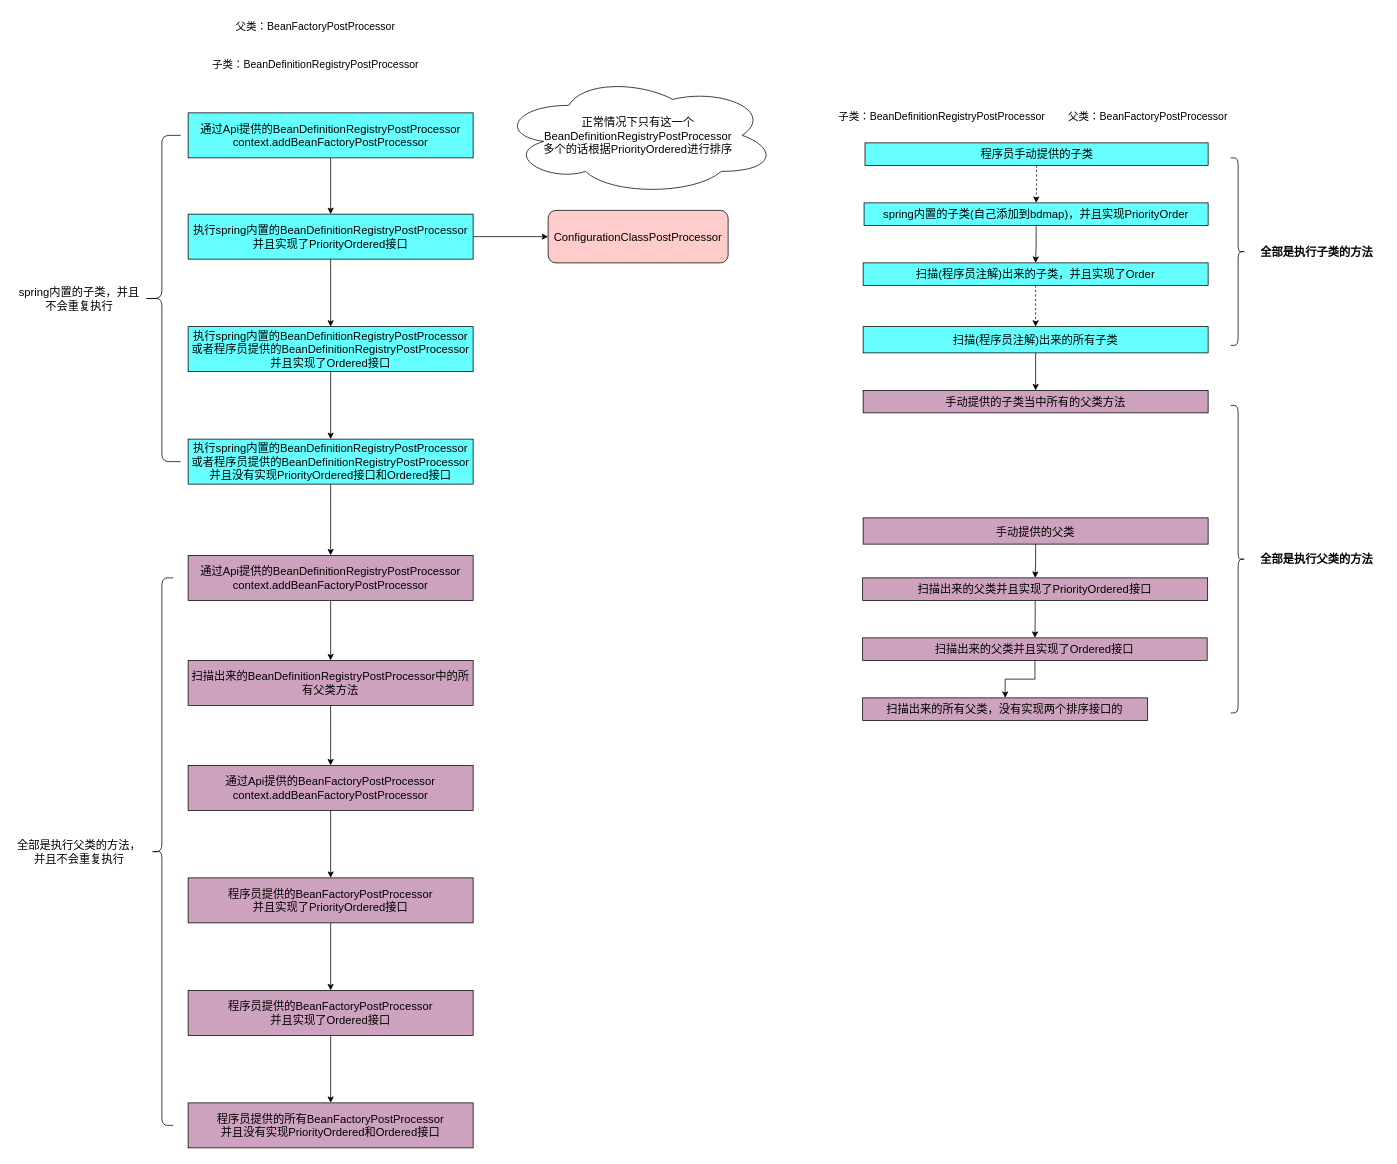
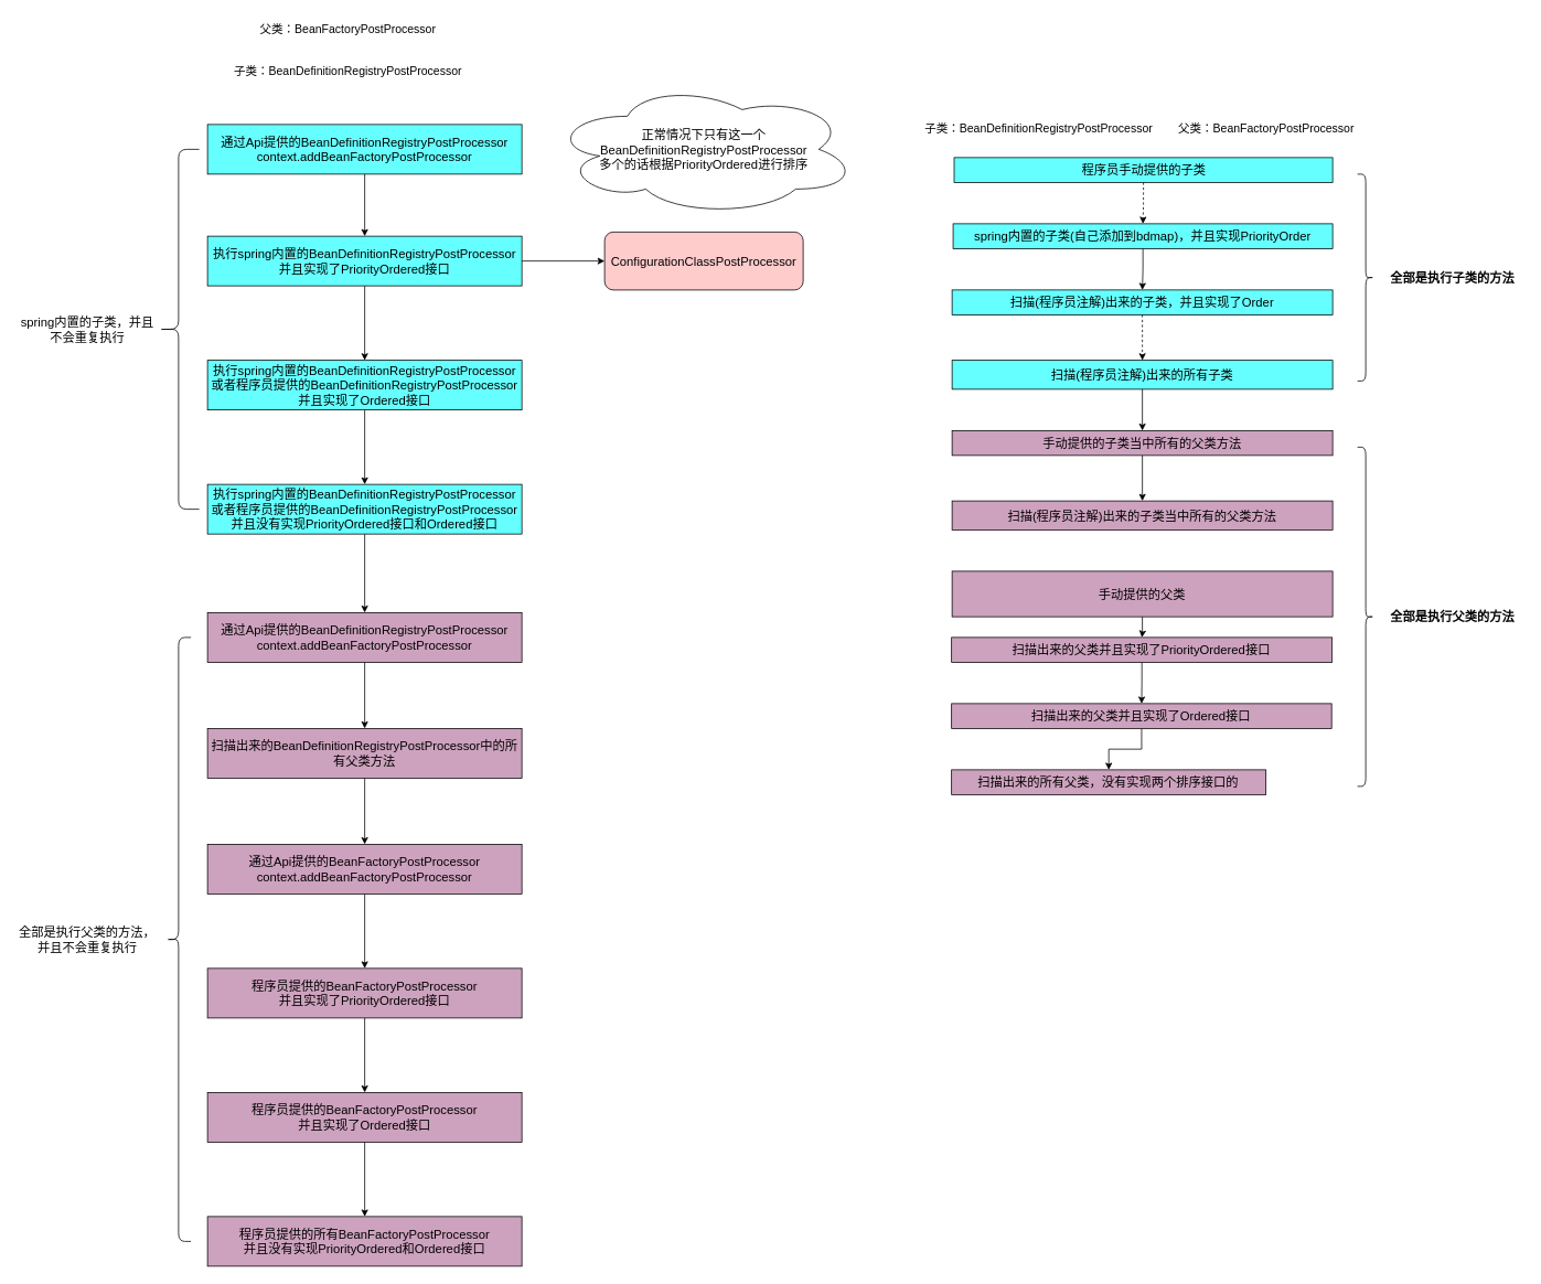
+ <mxCell id="40" value="" style="edgeStyle=orthogonalEdgeStyle;rounded=0;orthogonalLoop=1;jettySize=auto;html=1;" edge="1" parent="1" source="41" target="42"><mxGeometry relative="1" as="geometry" /></mxCell>
+ <mxCell id="42" value="&lt;span style=&quot;font-size: 15px&quot;&gt;扫描(程序员注解)出来的子类当中所有的父类方法&lt;/span&gt;&lt;span style=&quot;font-size: 15px&quot;&gt;&lt;br&gt;&lt;/span&gt;" style="rounded=0;whiteSpace=wrap;html=1;fillColor=#CDA2BE;" vertex="1" parent="1"><mxGeometry x="1150" y="605" width="460" height="35" as="geometry" /></mxCell>
- <mxCell id="50" value="&lt;span style=&quot;font-size: 15px&quot;&gt;手动提供的父类&lt;/span&gt;&lt;span style=&quot;font-size: 15px&quot;&gt;&lt;br&gt;&lt;/span&gt;" style="rounded=0;whiteSpace=wrap;html=1;fillColor=#CDA2BE;" vertex="1" parent="1"><mxGeometry x="1150" y="690" width="460" height="35" as="geometry" /></mxCell>
+ <mxCell id="50" value="&lt;span style=&quot;font-size: 15px&quot;&gt;手动提供的父类&lt;/span&gt;&lt;span style=&quot;font-size: 15px&quot;&gt;&lt;br&gt;&lt;/span&gt;" style="rounded=0;whiteSpace=wrap;html=1;fillColor=#CDA2BE;" vertex="1" parent="1"><mxGeometry x="1150" y="690" width="460" height="55" as="geometry" /></mxCell>
